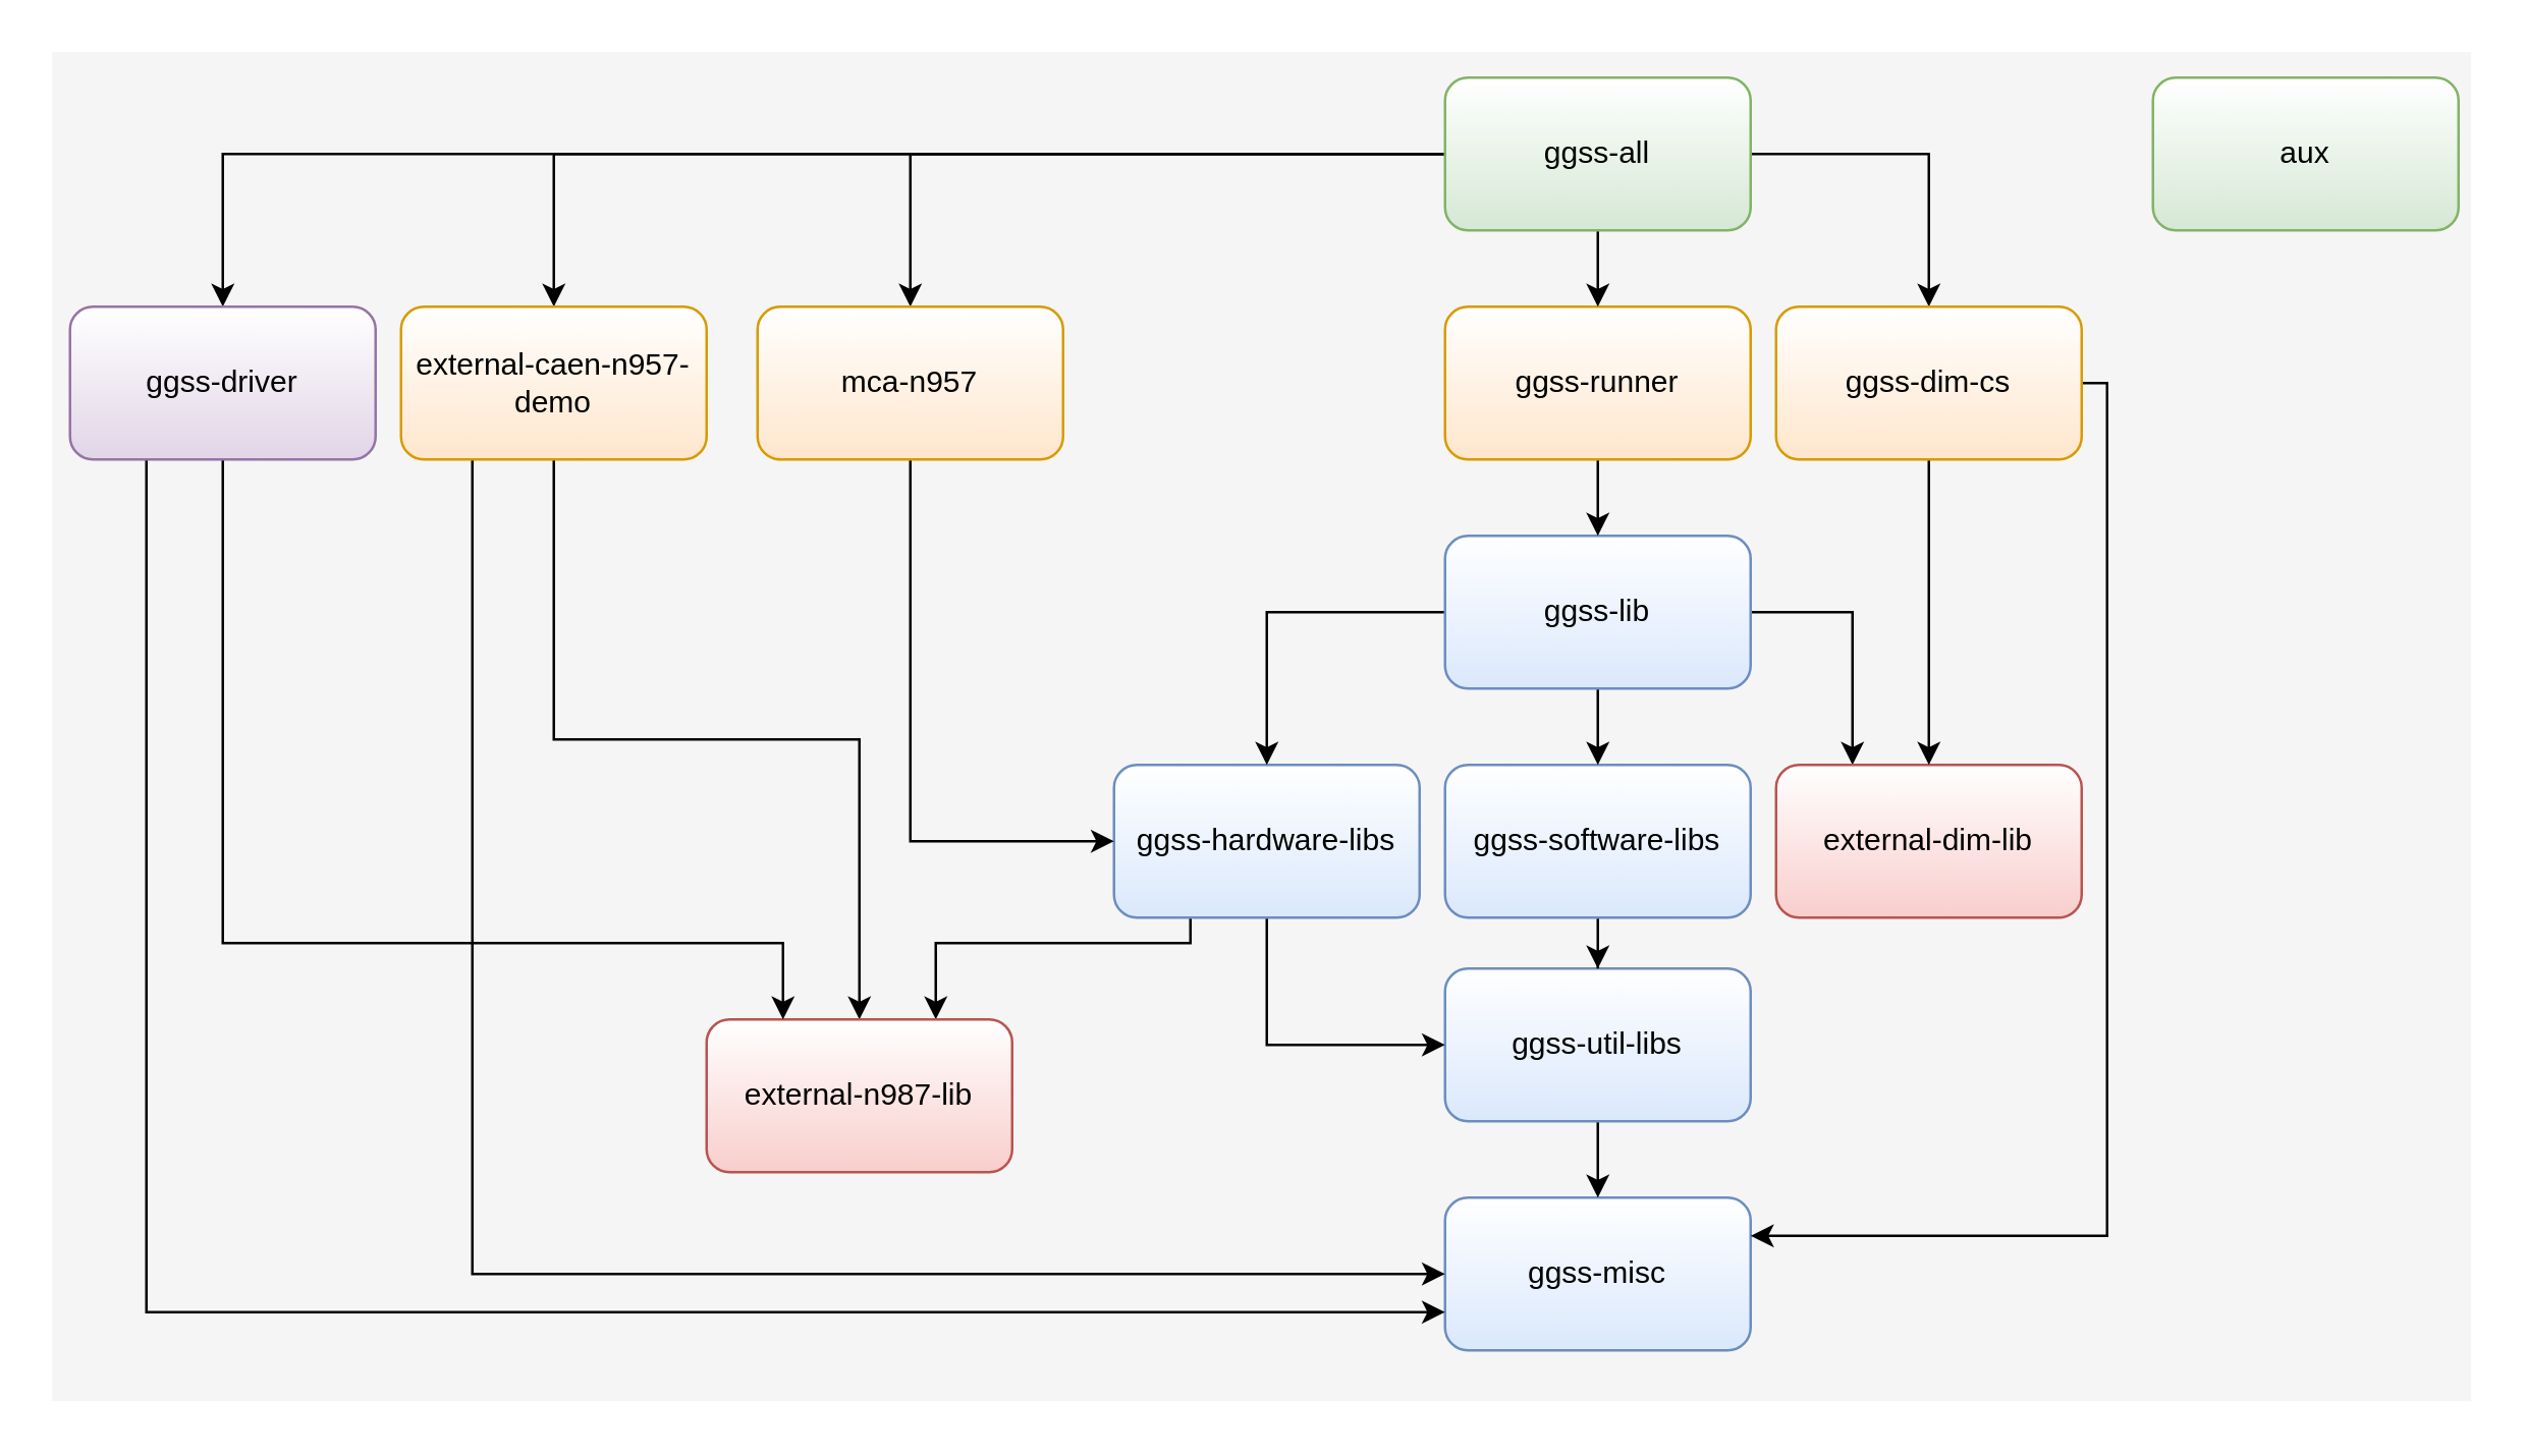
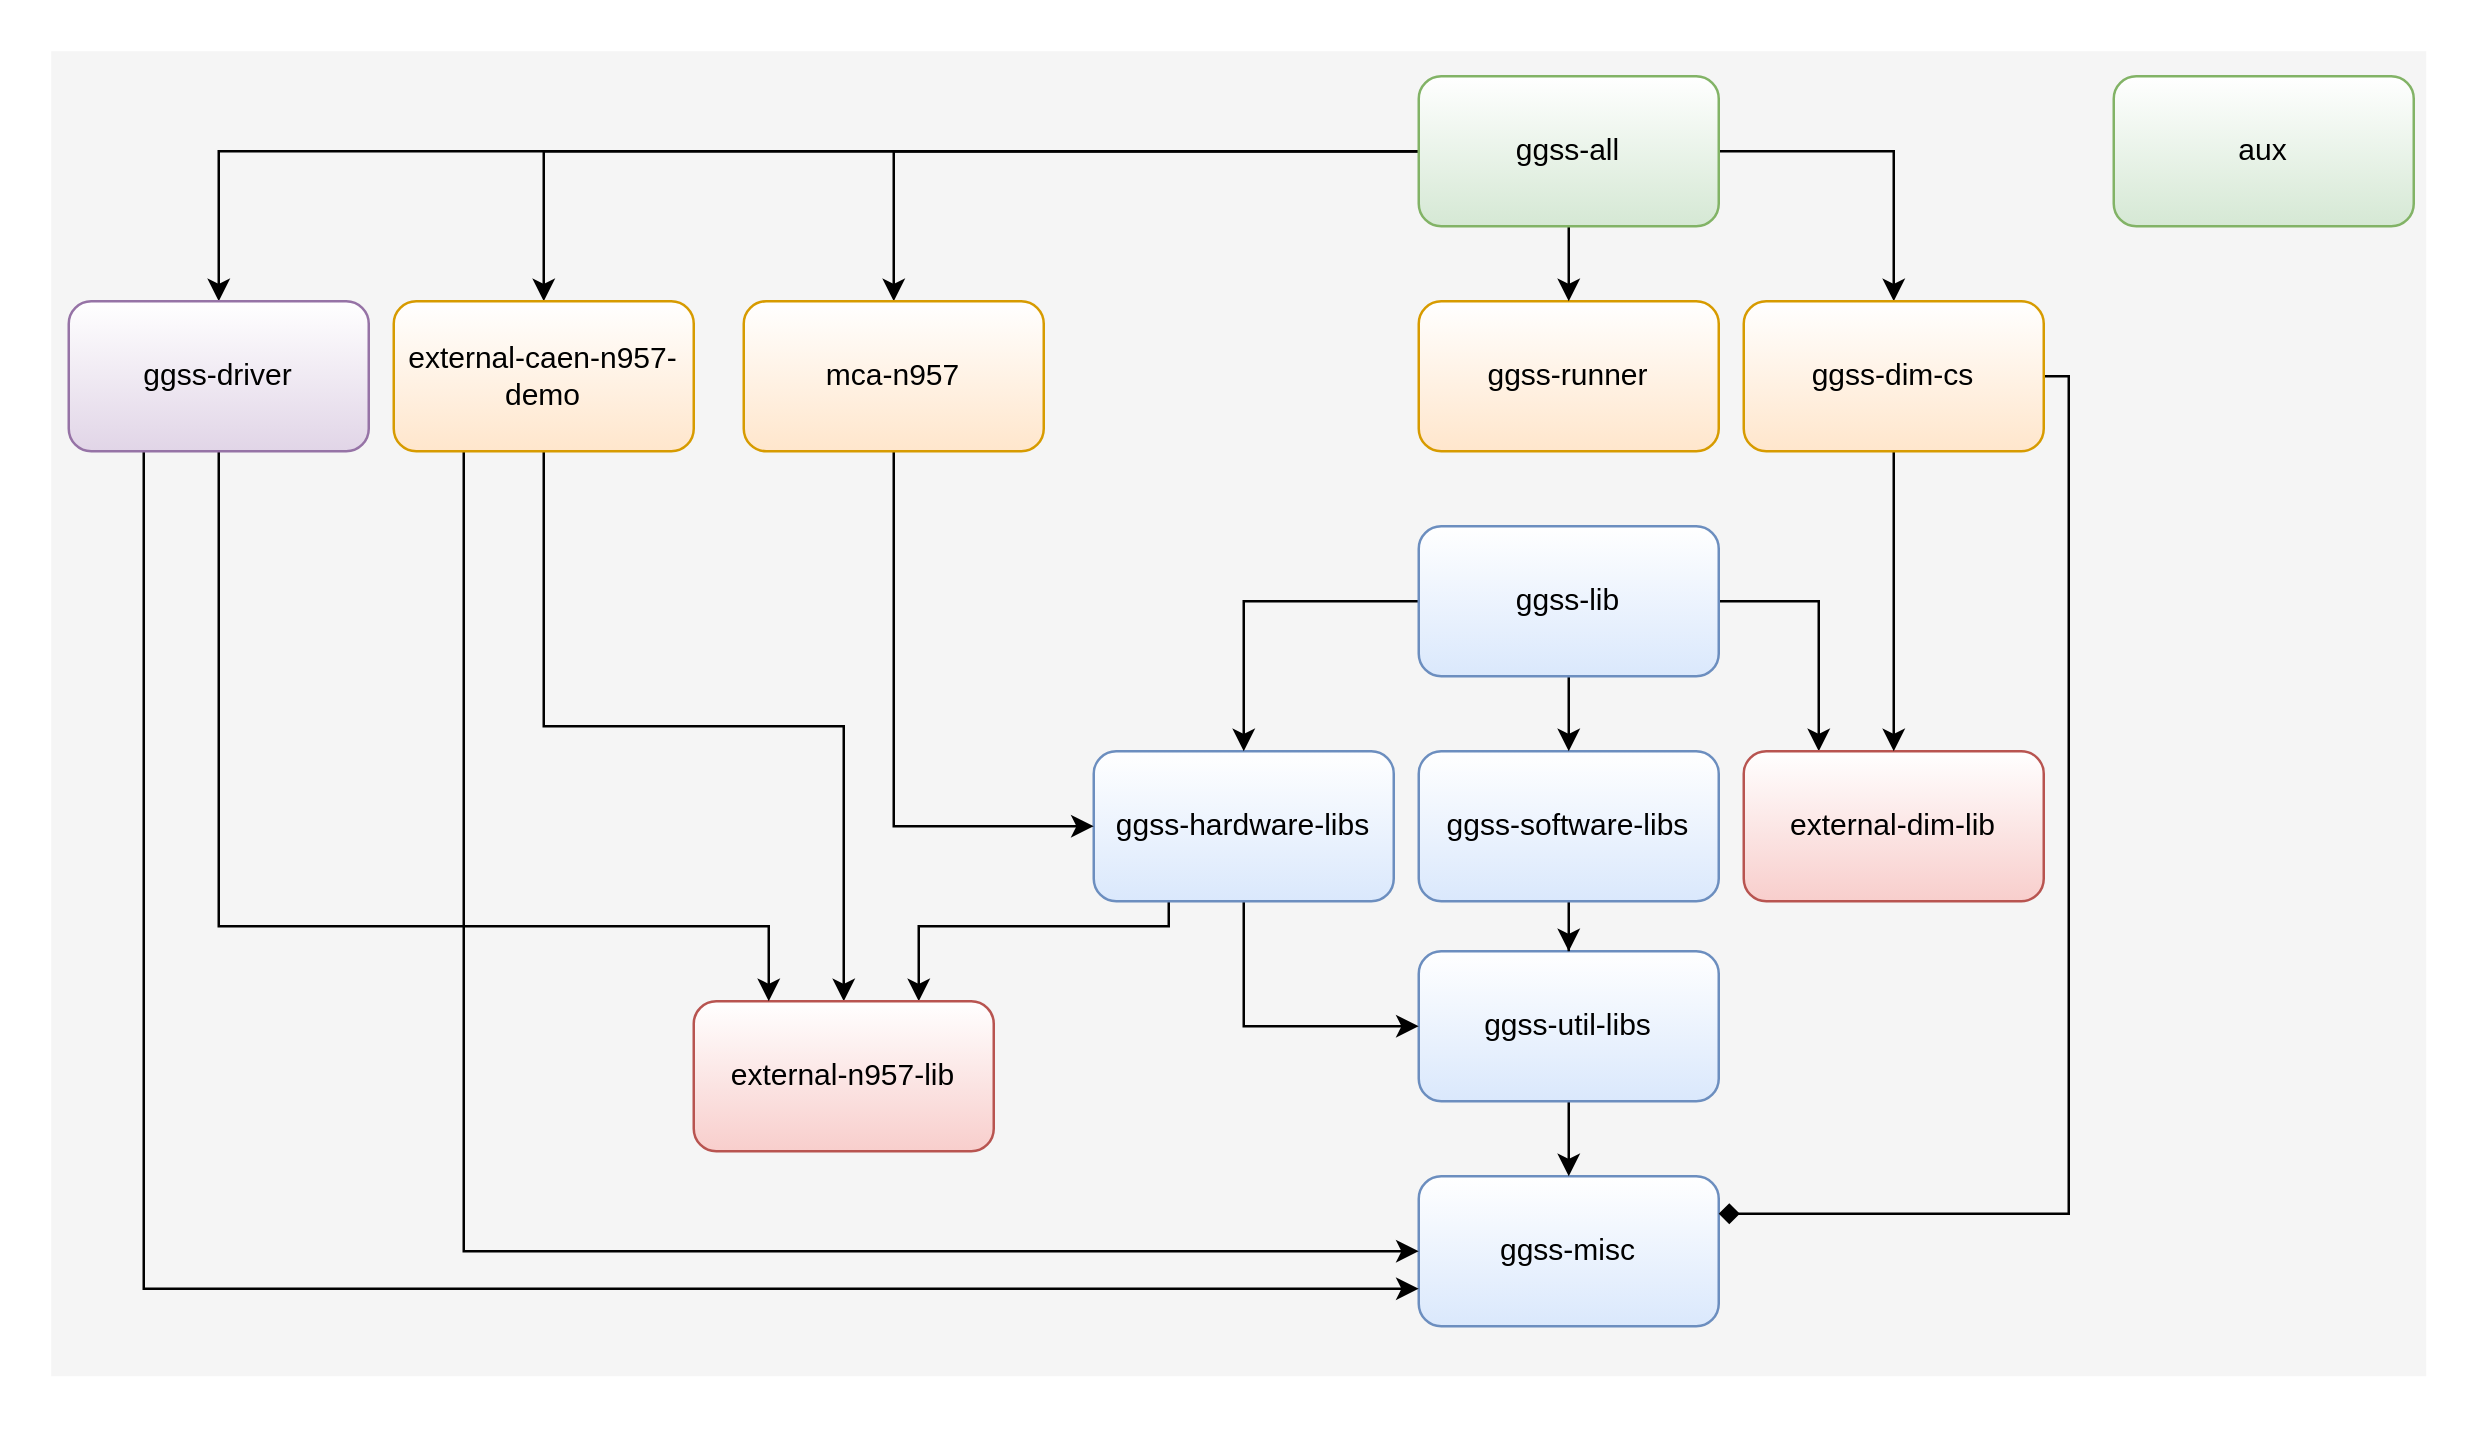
- <mxCell id="15" style="edgeStyle=orthogonalEdgeStyle;rounded=0;orthogonalLoop=1;jettySize=auto;html=1;" edge="1" parent="1" source="16" target="14"><mxGeometry relative="1" as="geometry" /></mxCell>
- <mxCell id="26" value="external-n987-lib" style="rounded=1;whiteSpace=wrap;html=1;fillColor=#f8cecc;strokeColor=#b85450;gradientColor=#ffffff;gradientDirection=north;" vertex="1" parent="1"><mxGeometry x="277" y="400" width="120" height="60" as="geometry" /></mxCell>
+ <mxCell id="26" value="external-n957-lib" style="rounded=1;whiteSpace=wrap;html=1;fillColor=#f8cecc;strokeColor=#b85450;gradientColor=#ffffff;gradientDirection=north;" vertex="1" parent="1"><mxGeometry x="277" y="400" width="120" height="60" as="geometry" /></mxCell>
- <mxCell id="35" style="edgeStyle=orthogonalEdgeStyle;rounded=0;orthogonalLoop=1;jettySize=auto;html=1;entryX=1;entryY=0.25;entryDx=0;entryDy=0;" edge="1" parent="1" source="36" target="3"><mxGeometry relative="1" as="geometry"><Array as="points"><mxPoint x="827" y="150" /><mxPoint x="827" y="485" /></Array></mxGeometry></mxCell>
+ <mxCell id="35" style="edgeStyle=orthogonalEdgeStyle;rounded=0;orthogonalLoop=1;jettySize=auto;html=1;entryX=1;entryY=0.25;entryDx=0;entryDy=0;endArrow=diamond;" edge="1" parent="1" source="36" target="3"><mxGeometry relative="1" as="geometry"><Array as="points"><mxPoint x="827" y="150" /><mxPoint x="827" y="485" /></Array></mxGeometry></mxCell>
